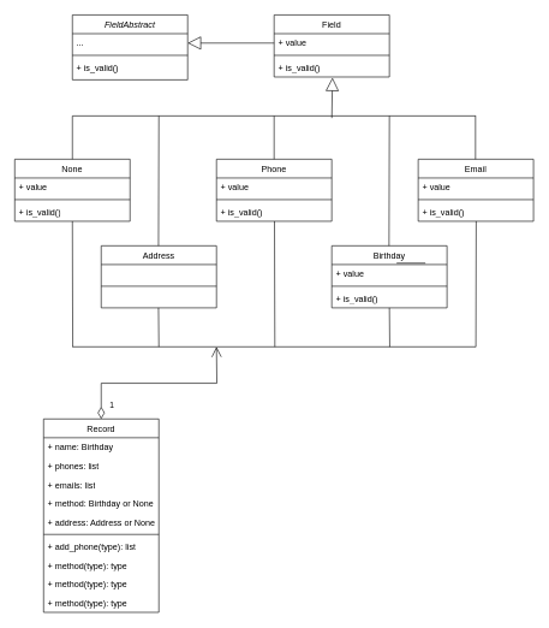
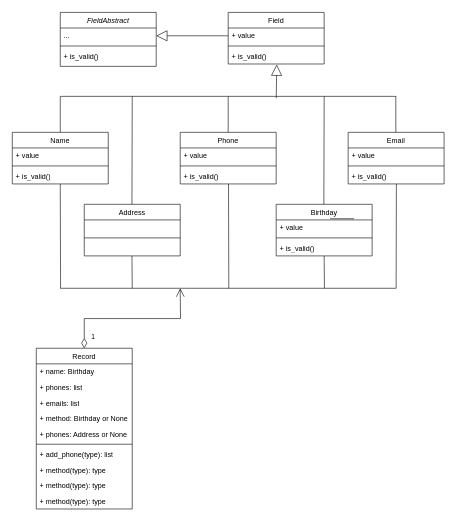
- <mxCell id="11" value="&lt;span style=&quot;font-weight: normal;&quot;&gt;None&lt;/span&gt;" style="swimlane;fontStyle=1;align=center;verticalAlign=top;childLayout=stackLayout;horizontal=1;startSize=26;horizontalStack=0;resizeParent=1;resizeParentMax=0;resizeLast=0;collapsible=1;marginBottom=0;whiteSpace=wrap;html=1;" vertex="1" parent="1"><mxGeometry x="20" y="220" width="160" height="86" as="geometry" /></mxCell>
+ <mxCell id="11" value="&lt;span style=&quot;font-weight: normal;&quot;&gt;Name&lt;/span&gt;" style="swimlane;fontStyle=1;align=center;verticalAlign=top;childLayout=stackLayout;horizontal=1;startSize=26;horizontalStack=0;resizeParent=1;resizeParentMax=0;resizeLast=0;collapsible=1;marginBottom=0;whiteSpace=wrap;html=1;" vertex="1" parent="1"><mxGeometry x="20" y="220" width="160" height="86" as="geometry" /></mxCell>
- <mxCell id="44" value="+ address: Address or None" style="text;strokeColor=none;fillColor=none;align=left;verticalAlign=top;spacingLeft=4;spacingRight=4;overflow=hidden;rotatable=0;points=[[0,0.5],[1,0.5]];portConstraint=eastwest;whiteSpace=wrap;html=1;" vertex="1" parent="39"><mxGeometry y="130" width="160" height="26" as="geometry" /></mxCell>
+ <mxCell id="44" value="+ phones: Address or None" style="text;strokeColor=none;fillColor=none;align=left;verticalAlign=top;spacingLeft=4;spacingRight=4;overflow=hidden;rotatable=0;points=[[0,0.5],[1,0.5]];portConstraint=eastwest;whiteSpace=wrap;html=1;" vertex="1" parent="39"><mxGeometry y="130" width="160" height="26" as="geometry" /></mxCell>
